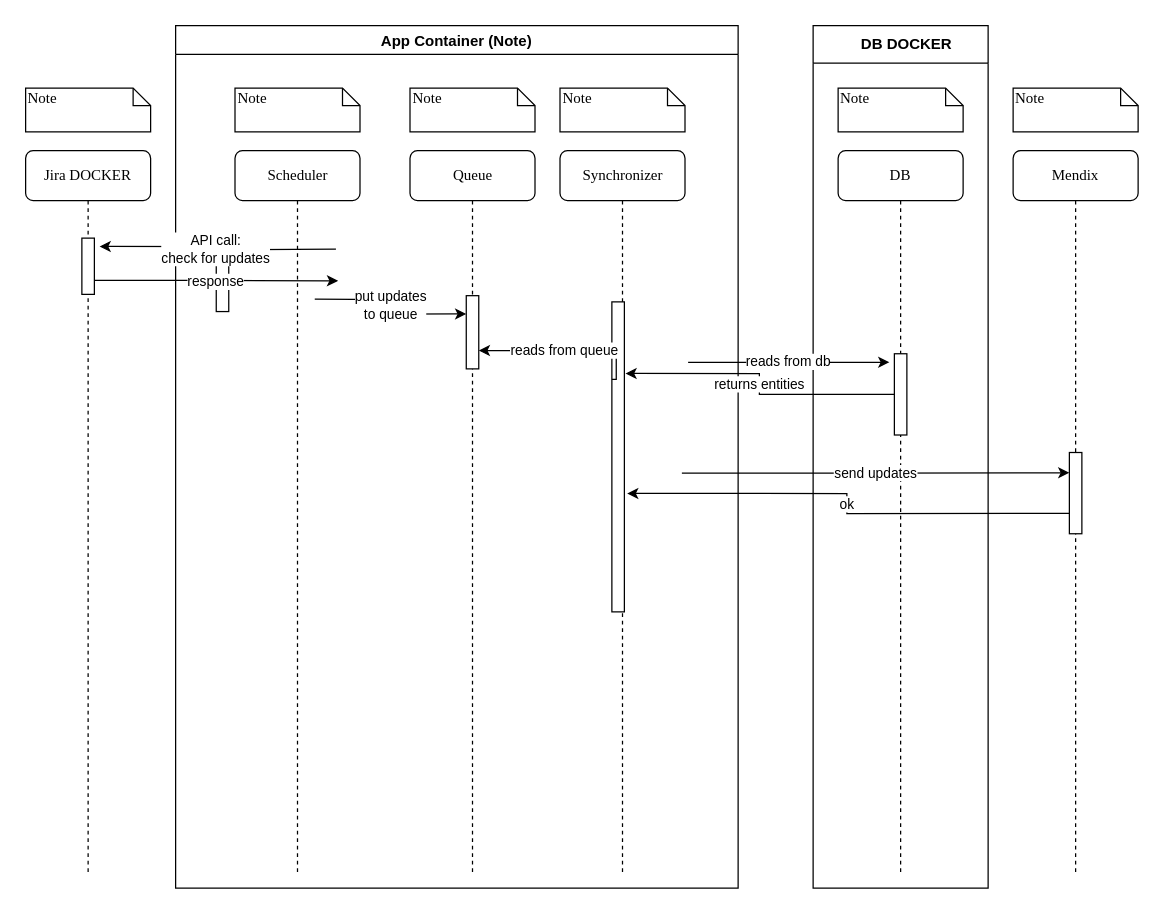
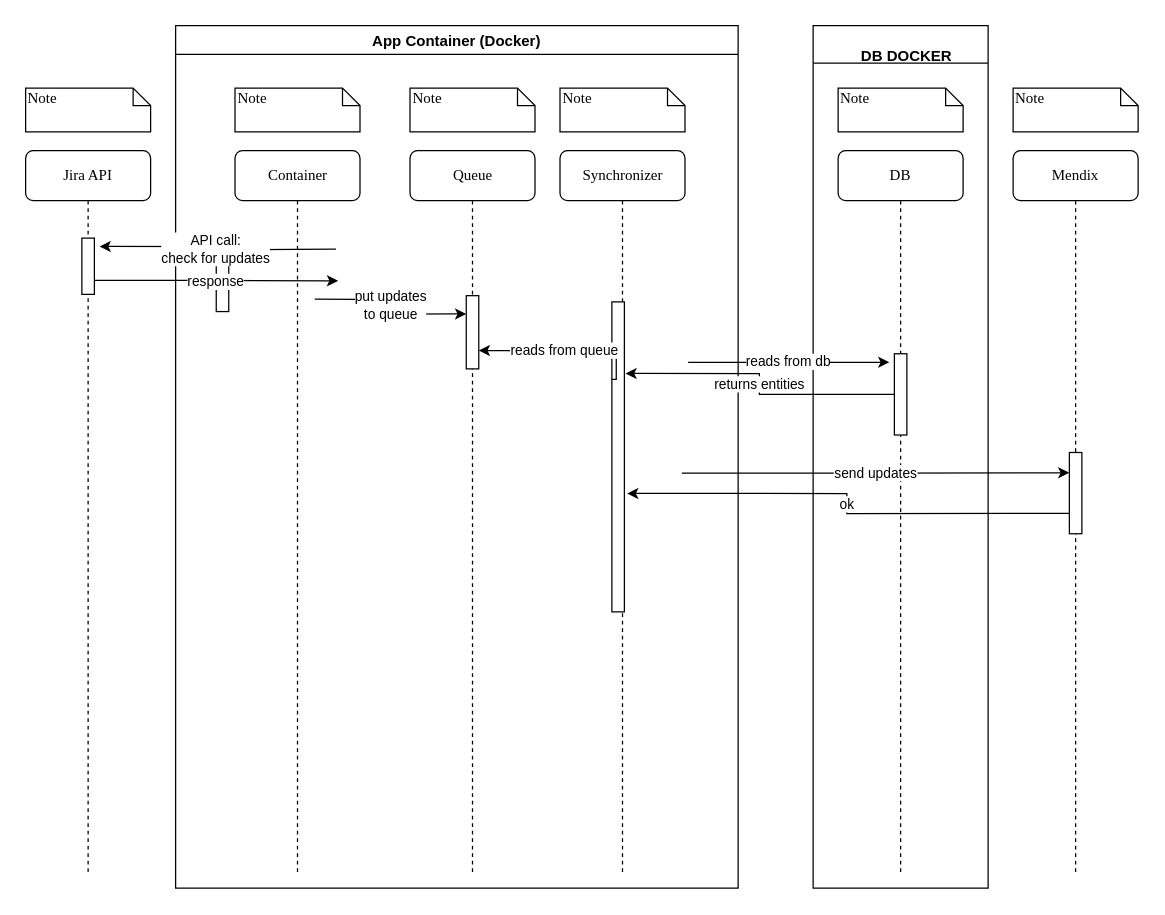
- <mxCell id="15" value="App Container (Note)" style="swimlane;" parent="1" vertex="1"><mxGeometry x="140" y="20" width="450" height="690" as="geometry"><mxRectangle x="70" y="-20" width="160" height="23" as="alternateBounds" /></mxGeometry></mxCell>
+ <mxCell id="15" value="App Container (Docker)" style="swimlane;" parent="1" vertex="1"><mxGeometry x="140" y="20" width="450" height="690" as="geometry"><mxRectangle x="70" y="-20" width="160" height="23" as="alternateBounds" /></mxGeometry></mxCell>
- <mxCell id="23" value="&lt;b&gt;DB DOCKER&lt;/b&gt;" style="text;html=1;strokeColor=none;fillColor=none;align=center;verticalAlign=middle;whiteSpace=wrap;rounded=0;" parent="22" vertex="1"><mxGeometry x="30" width="90" height="30" as="geometry" /></mxCell>
+ <mxCell id="23" value="&lt;b&gt;DB DOCKER&lt;/b&gt;" style="text;html=1;strokeColor=none;fillColor=none;align=center;verticalAlign=middle;whiteSpace=wrap;rounded=0;" parent="22" vertex="1"><mxGeometry x="30" y="10" width="90" height="30" as="geometry" /></mxCell>
- <mxCell id="6" value="Jira DOCKER" style="shape=umlLifeline;perimeter=lifelinePerimeter;whiteSpace=wrap;html=1;container=1;collapsible=0;recursiveResize=0;outlineConnect=0;rounded=1;shadow=0;comic=0;labelBackgroundColor=none;strokeWidth=1;fontFamily=Verdana;fontSize=12;align=center;" parent="1" vertex="1"><mxGeometry x="20" y="120" width="100" height="580" as="geometry" /></mxCell>
+ <mxCell id="6" value="Jira API" style="shape=umlLifeline;perimeter=lifelinePerimeter;whiteSpace=wrap;html=1;container=1;collapsible=0;recursiveResize=0;outlineConnect=0;rounded=1;shadow=0;comic=0;labelBackgroundColor=none;strokeWidth=1;fontFamily=Verdana;fontSize=12;align=center;" parent="1" vertex="1"><mxGeometry x="20" y="120" width="100" height="580" as="geometry" /></mxCell>
- <mxCell id="8" value="Scheduler" style="shape=umlLifeline;perimeter=lifelinePerimeter;whiteSpace=wrap;html=1;container=1;collapsible=0;recursiveResize=0;outlineConnect=0;rounded=1;shadow=0;comic=0;labelBackgroundColor=none;strokeWidth=1;fontFamily=Verdana;fontSize=12;align=center;" parent="1" vertex="1"><mxGeometry x="187.5" y="120" width="100" height="580" as="geometry" /></mxCell>
+ <mxCell id="8" value="Container" style="shape=umlLifeline;perimeter=lifelinePerimeter;whiteSpace=wrap;html=1;container=1;collapsible=0;recursiveResize=0;outlineConnect=0;rounded=1;shadow=0;comic=0;labelBackgroundColor=none;strokeWidth=1;fontFamily=Verdana;fontSize=12;align=center;" parent="1" vertex="1"><mxGeometry x="187.5" y="120" width="100" height="580" as="geometry" /></mxCell>
